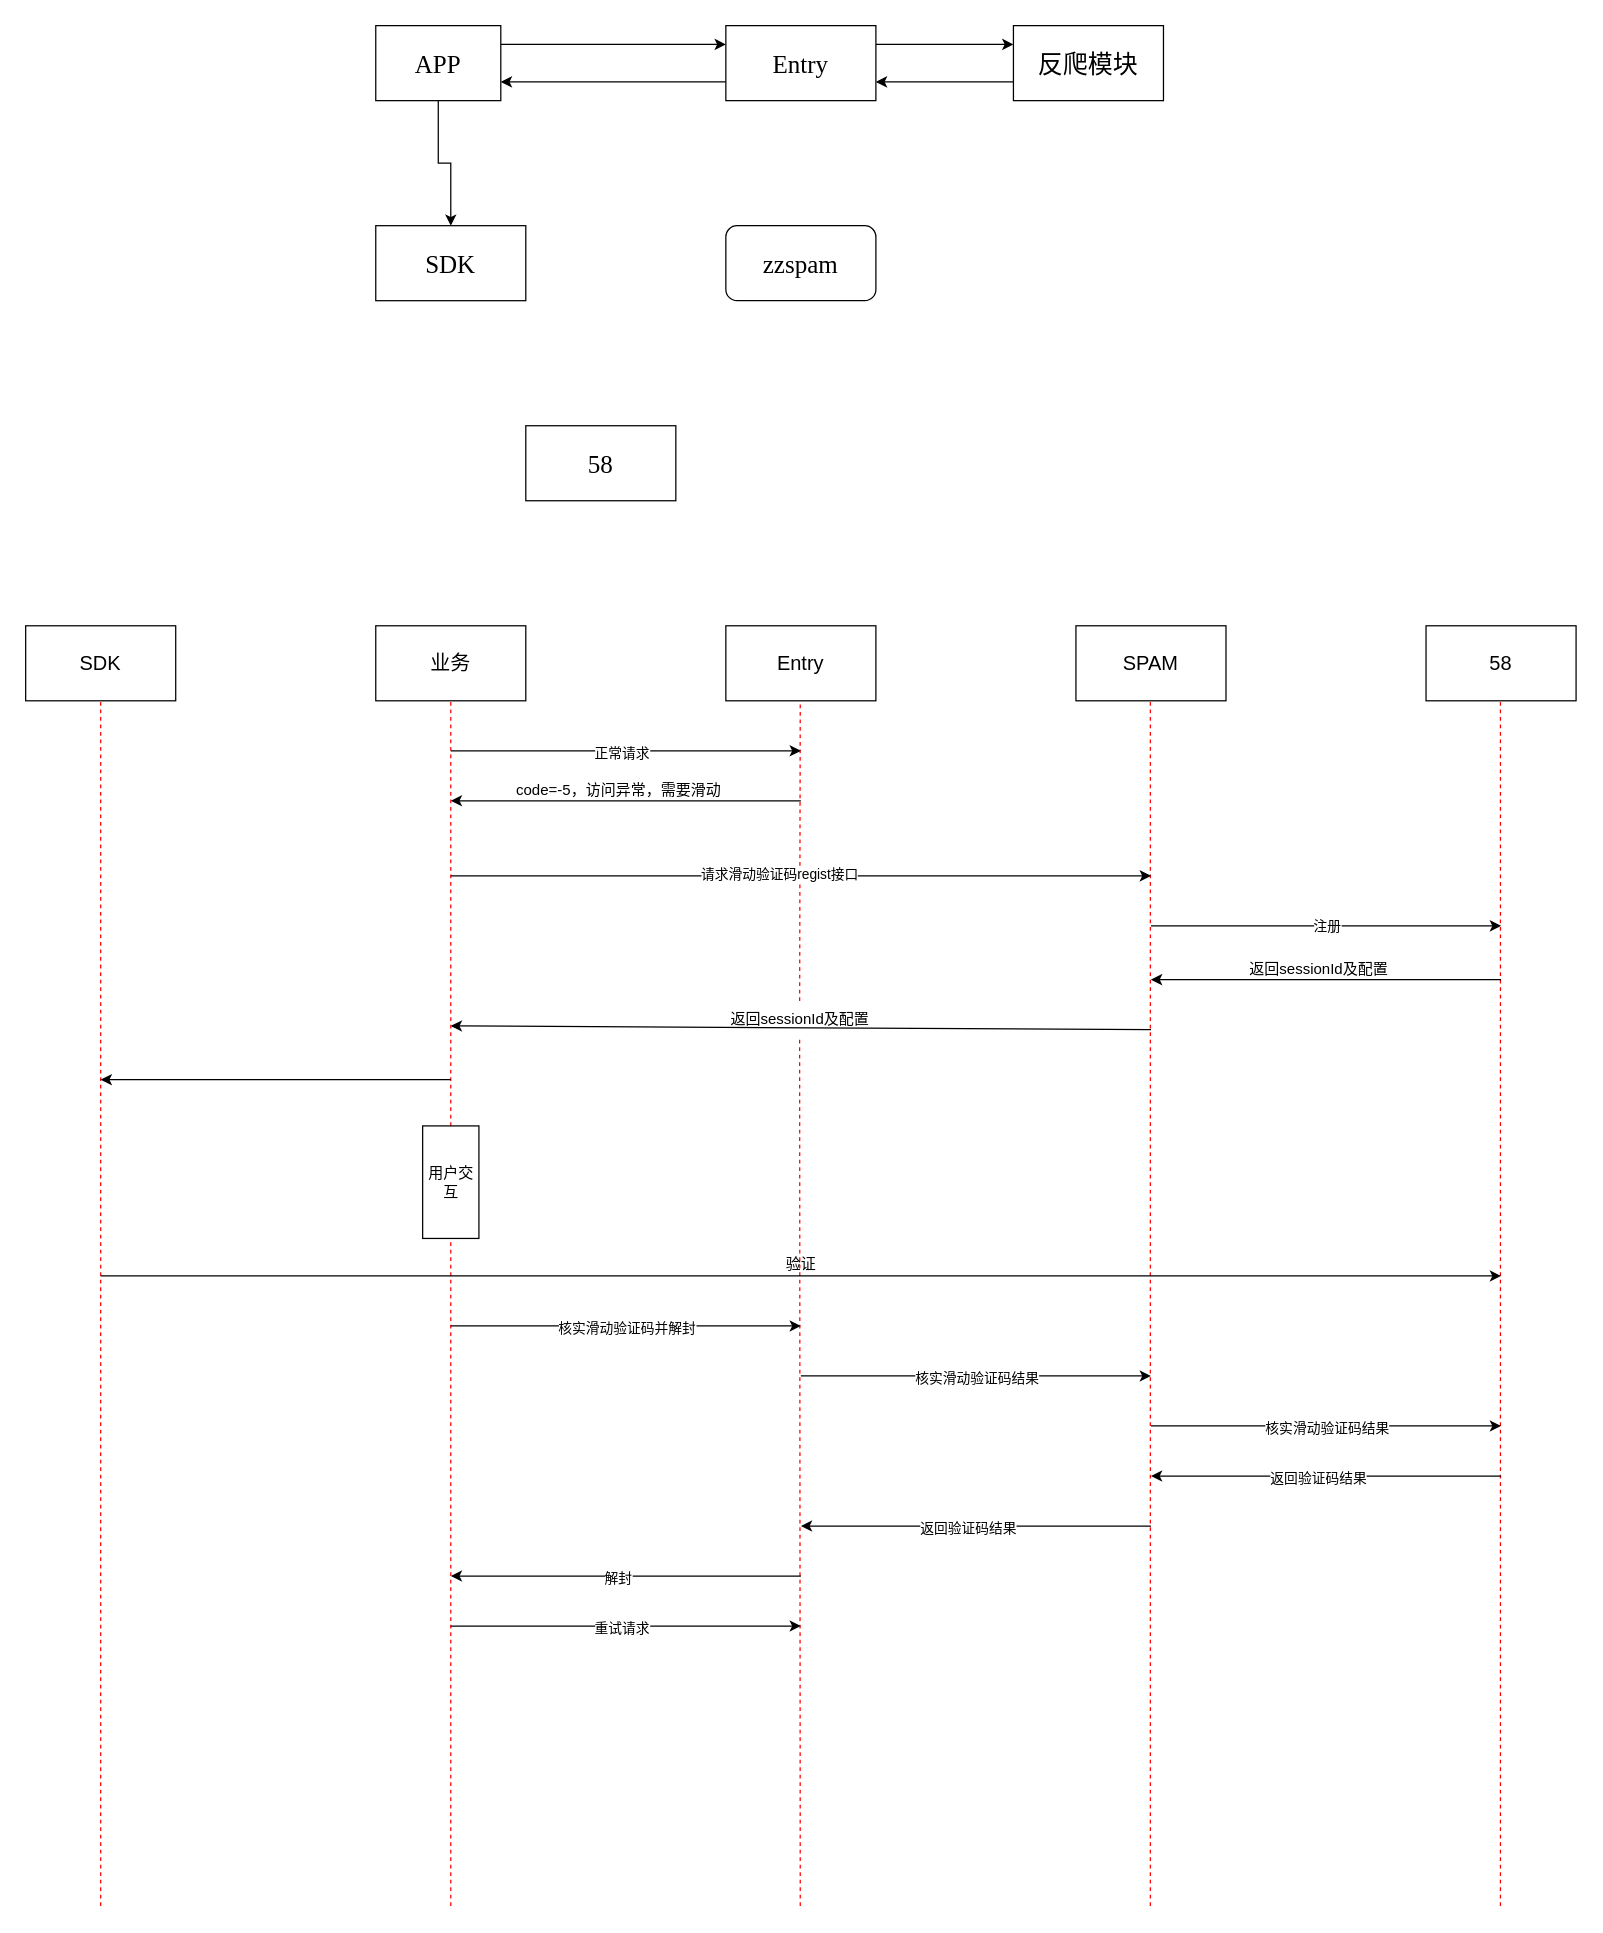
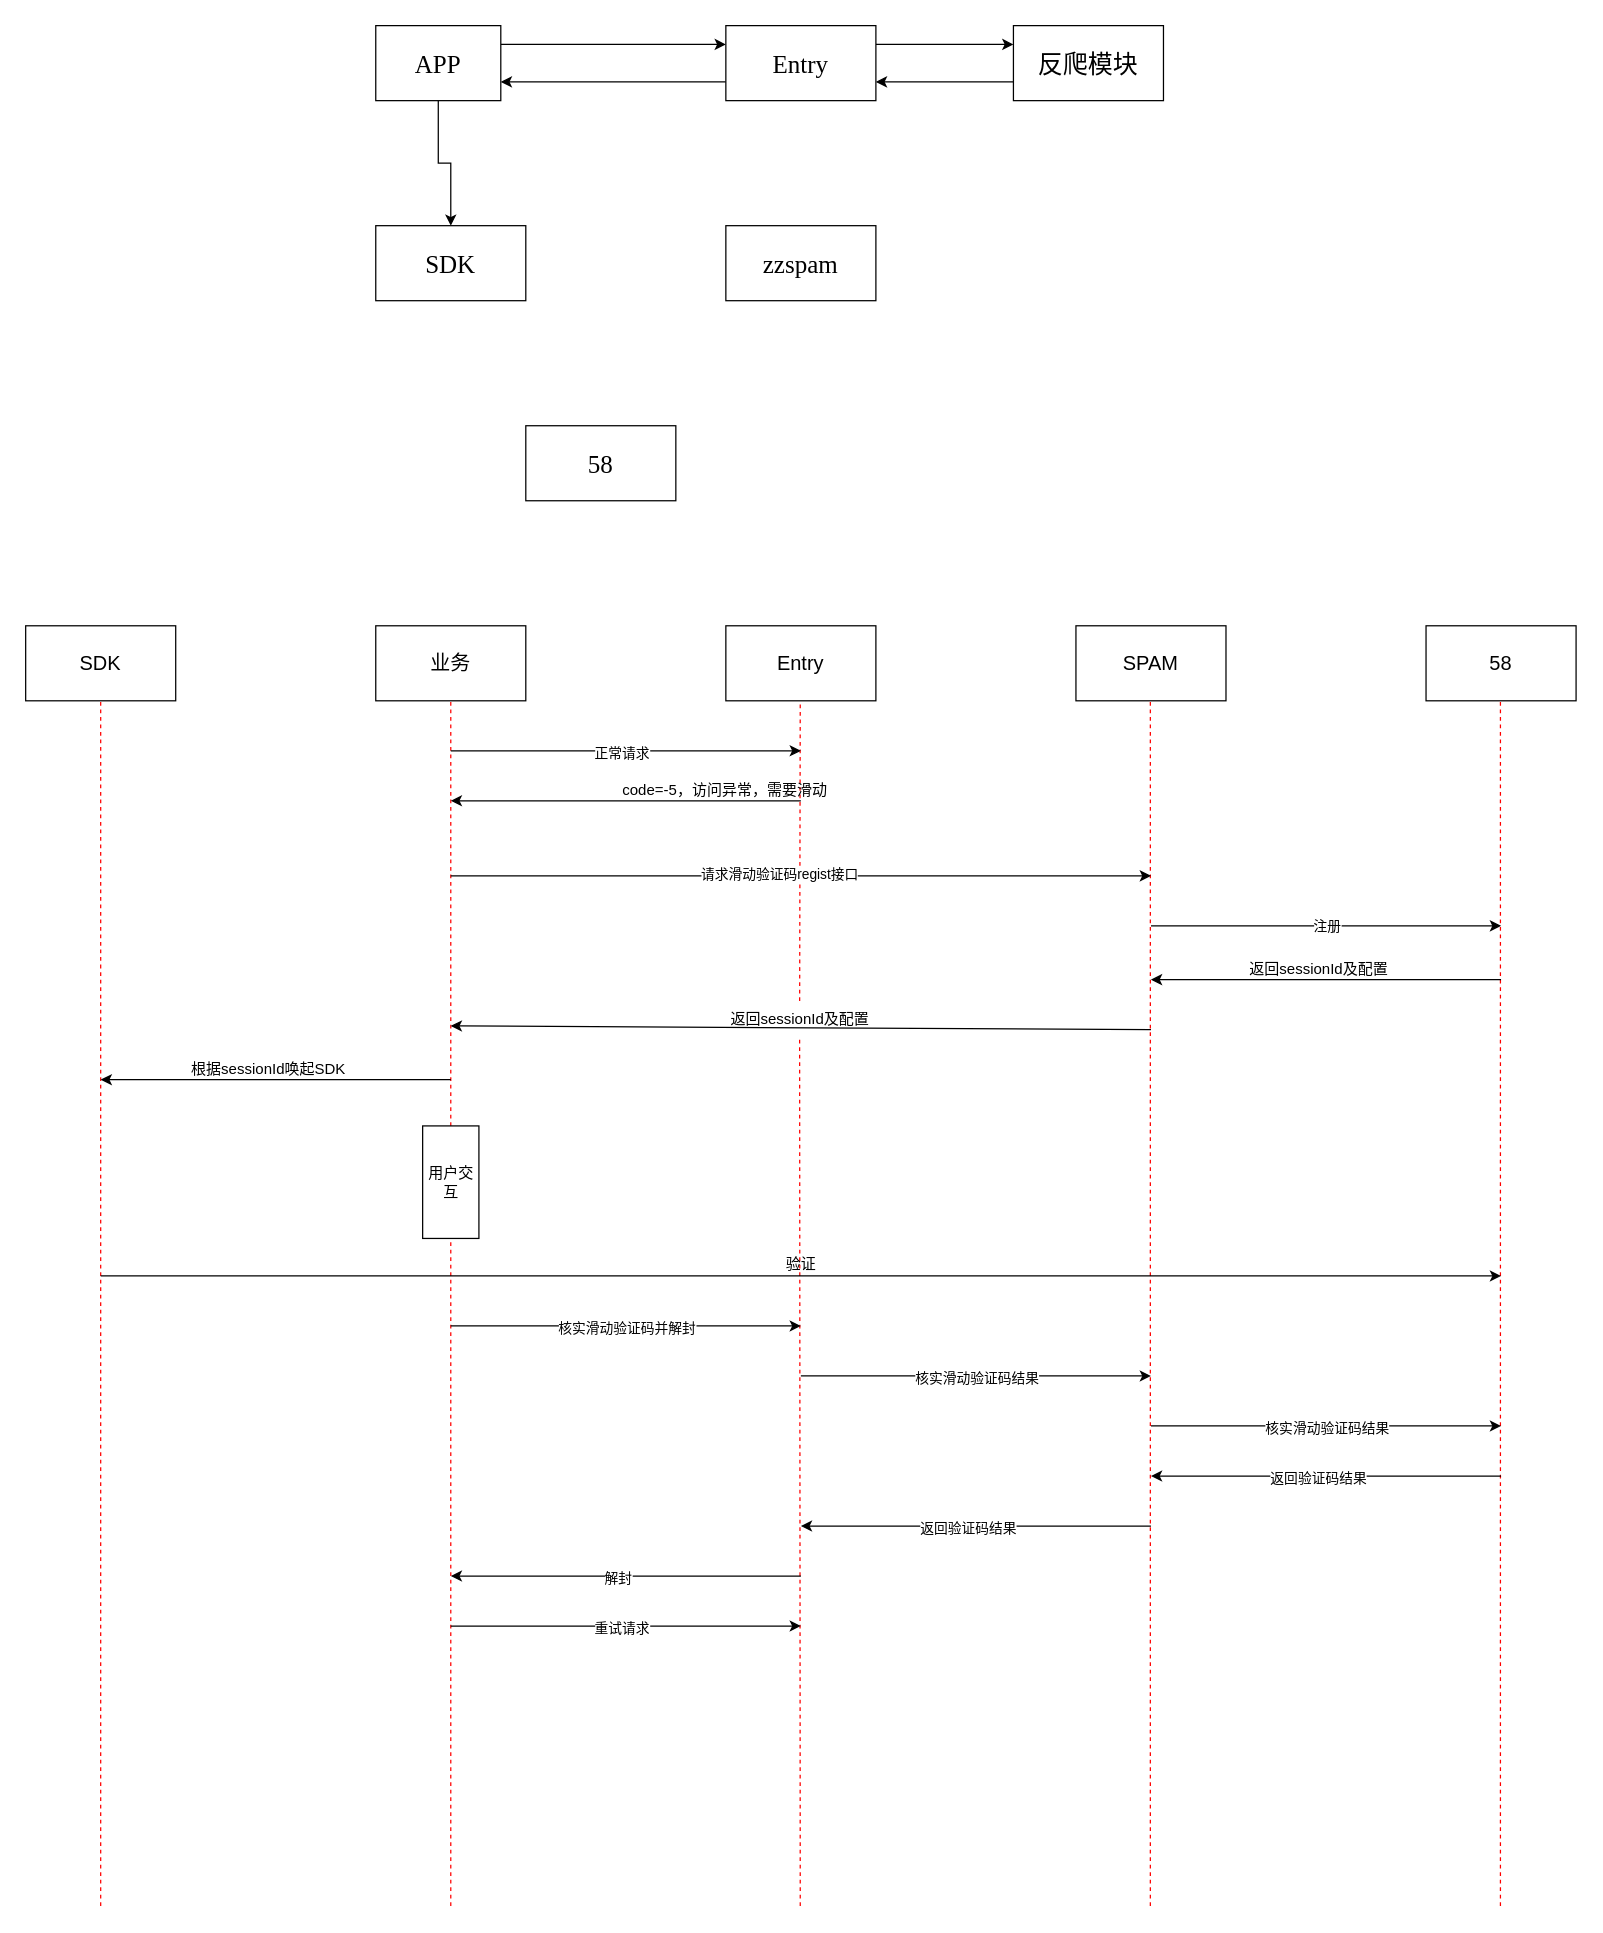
- <mxCell id="11" value="zzspam" style="whiteSpace=wrap;html=1;hachureGap=4;fontFamily=Architects Daughter;fontSource=https%3A%2F%2Ffonts.googleapis.com%2Fcss%3Ffamily%3DArchitects%2BDaughter;fontSize=20;rounded=1;" vertex="1" parent="1"><mxGeometry x="580" y="180" width="120" height="60" as="geometry" /></mxCell>
+ <mxCell id="11" value="zzspam" style="rounded=0;whiteSpace=wrap;html=1;hachureGap=4;fontFamily=Architects Daughter;fontSource=https%3A%2F%2Ffonts.googleapis.com%2Fcss%3Ffamily%3DArchitects%2BDaughter;fontSize=20;" vertex="1" parent="1"><mxGeometry x="580" y="180" width="120" height="60" as="geometry" /></mxCell>
- <mxCell id="24" value="code=-5，访问异常，需要滑动" style="text;html=1;align=center;verticalAlign=middle;resizable=0;points=[];autosize=1;strokeColor=none;fillColor=none;" vertex="1" parent="1"><mxGeometry x="399" y="617" width="190" height="30" as="geometry" /></mxCell>
+ <mxCell id="24" value="code=-5，访问异常，需要滑动" style="text;html=1;align=center;verticalAlign=middle;resizable=0;points=[];autosize=1;strokeColor=none;fillColor=none;" vertex="1" parent="1"><mxGeometry x="484" y="617" width="190" height="30" as="geometry" /></mxCell>
+ <mxCell id="37" value="根据sessionId唤起SDK" style="text;html=1;align=center;verticalAlign=middle;resizable=0;points=[];autosize=1;strokeColor=none;fillColor=none;" vertex="1" parent="1"><mxGeometry x="139" y="840" width="150" height="30" as="geometry" /></mxCell>
